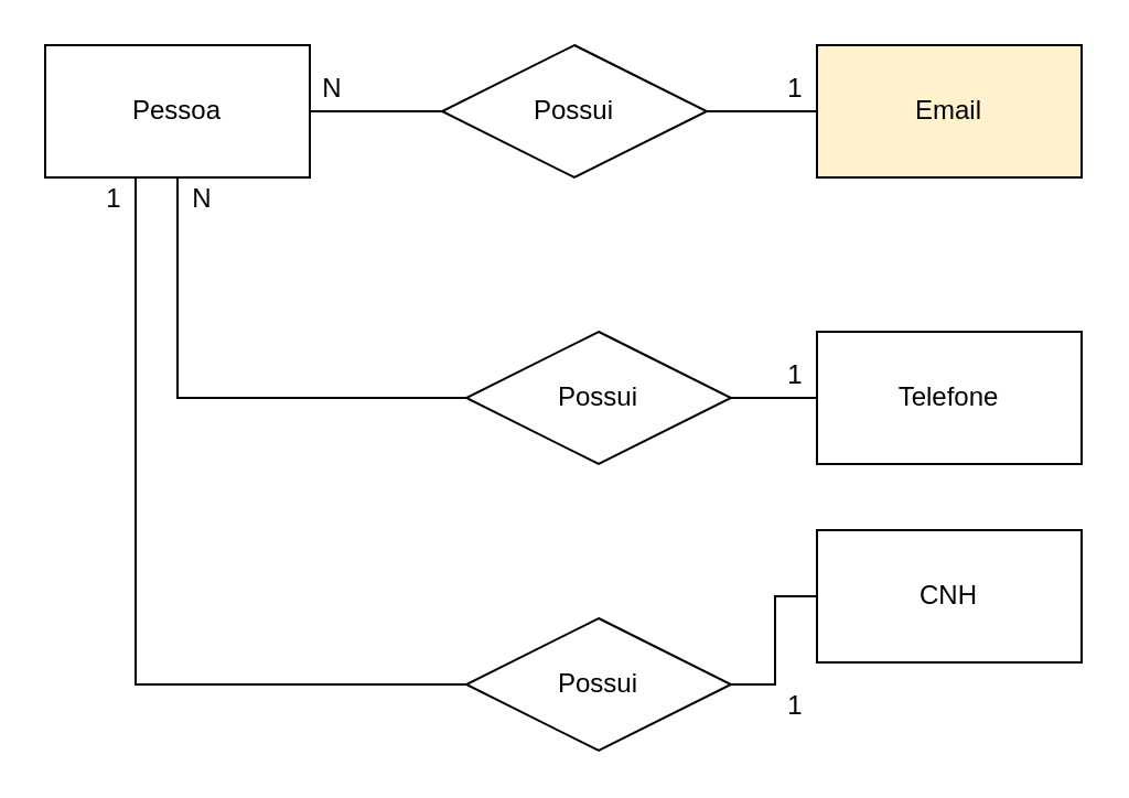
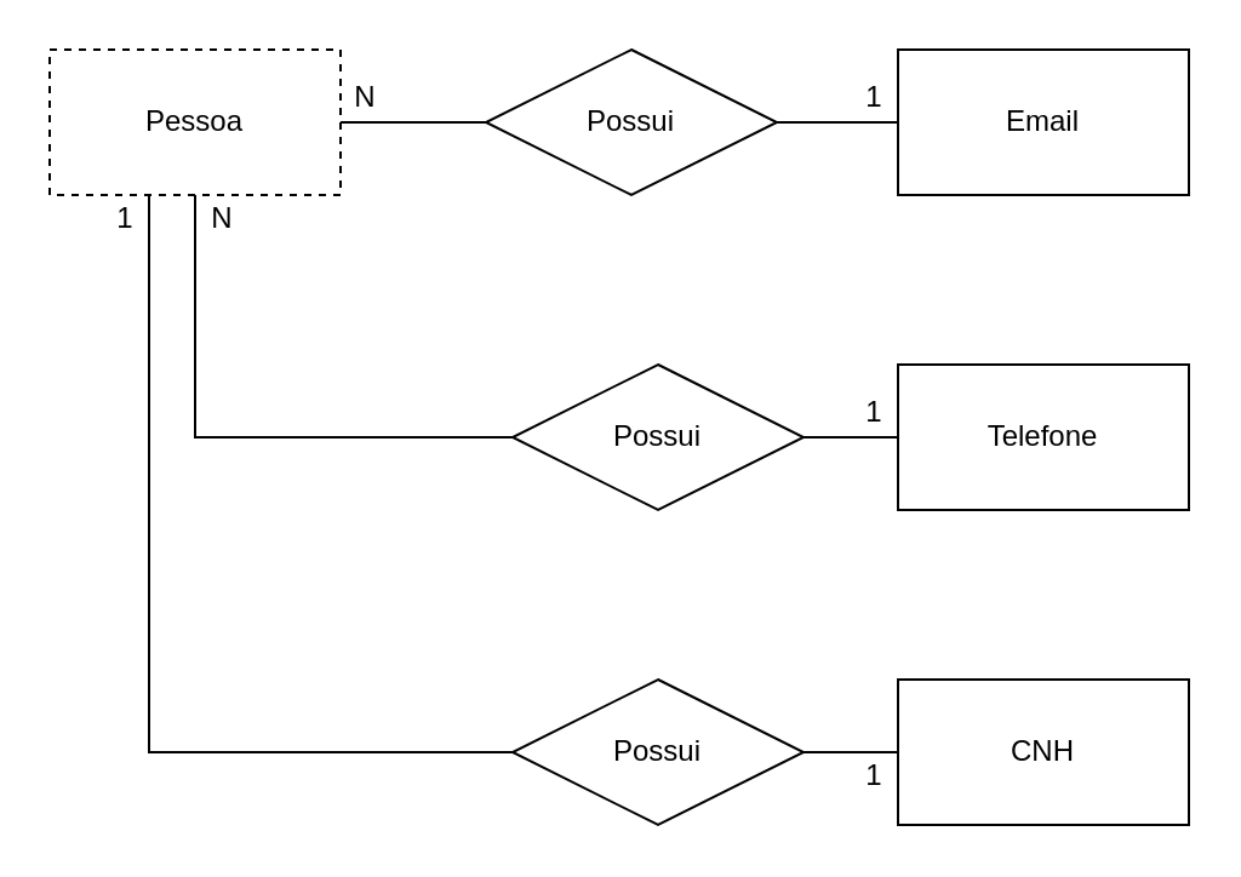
- <mxCell id="5" value="Pessoa" style="rounded=0;whiteSpace=wrap;html=1;" parent="1" vertex="1"><mxGeometry x="20" y="20" width="120" height="60" as="geometry" /></mxCell>
+ <mxCell id="5" value="Pessoa" style="rounded=0;whiteSpace=wrap;html=1;dashed=1;" parent="1" vertex="1"><mxGeometry x="20" y="20" width="120" height="60" as="geometry" /></mxCell>
- <mxCell id="6" value="Email" style="rounded=0;whiteSpace=wrap;html=1;fillColor=#fff2cc;" parent="1" vertex="1"><mxGeometry x="370" y="20" width="120" height="60" as="geometry" /></mxCell>
+ <mxCell id="6" value="Email" style="rounded=0;whiteSpace=wrap;html=1;" parent="1" vertex="1"><mxGeometry x="370" y="20" width="120" height="60" as="geometry" /></mxCell>
- <mxCell id="12" value="CNH" style="rounded=0;whiteSpace=wrap;html=1;" parent="1" vertex="1"><mxGeometry x="370" y="240" width="120" height="60" as="geometry" /></mxCell>
+ <mxCell id="12" value="CNH" style="rounded=0;whiteSpace=wrap;html=1;" parent="1" vertex="1"><mxGeometry x="370" y="280" width="120" height="60" as="geometry" /></mxCell>
